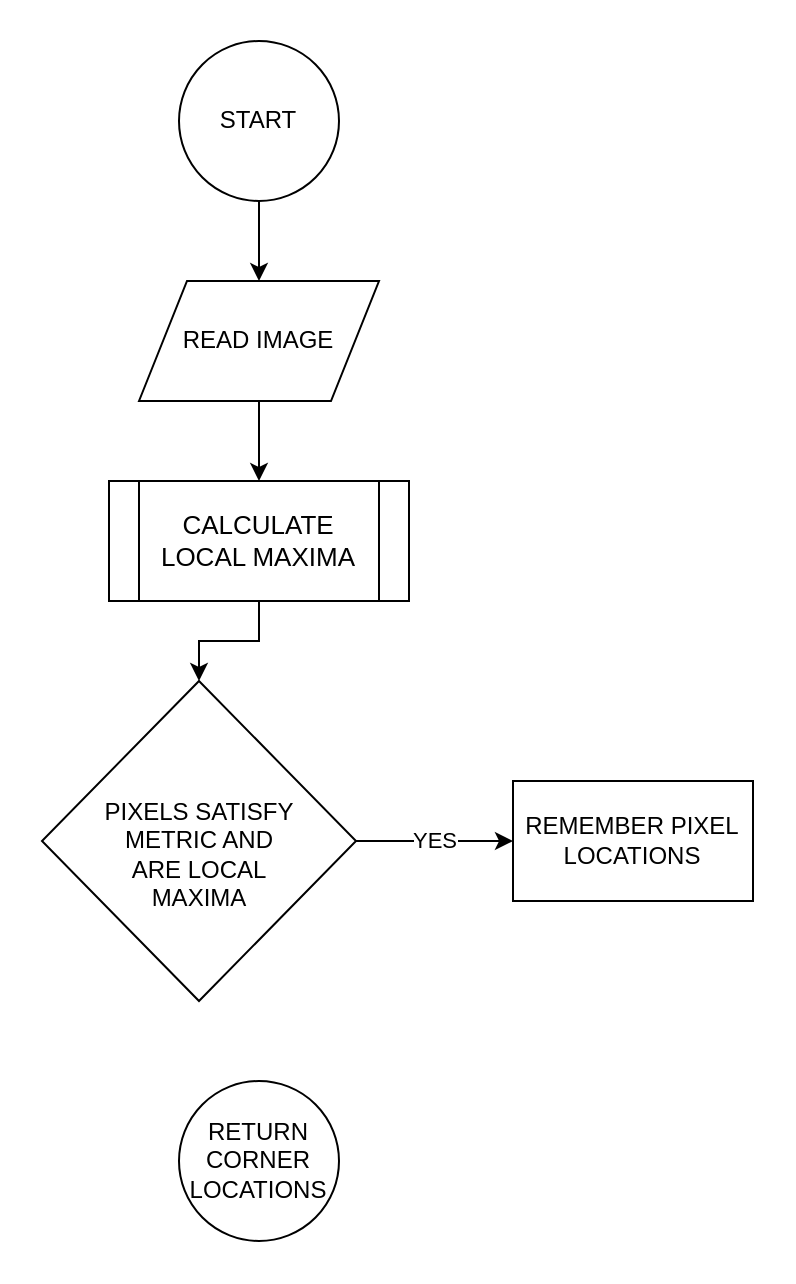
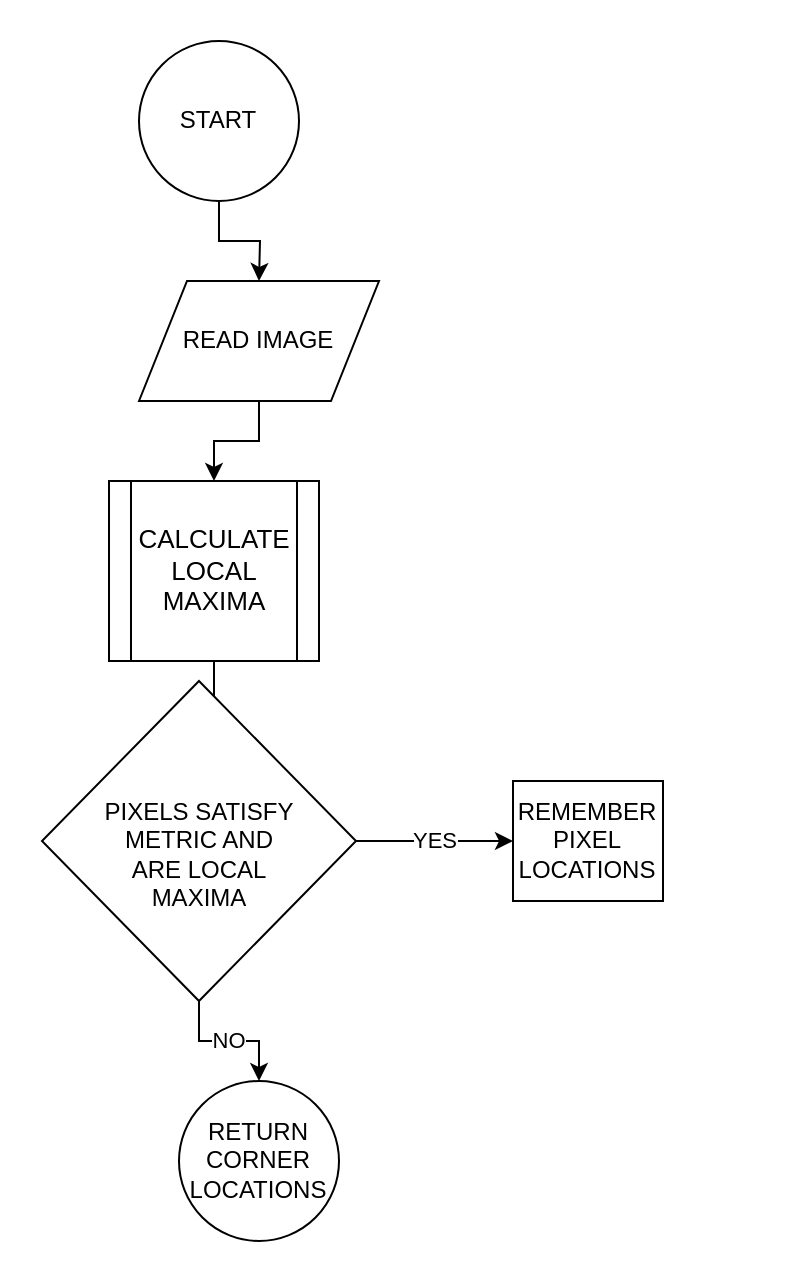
- <mxCell id="3" value="START" style="ellipse;whiteSpace=wrap;html=1;aspect=fixed;" parent="1" vertex="1"><mxGeometry x="89" y="20" width="80" height="80" as="geometry" /></mxCell>
+ <mxCell id="3" value="START" style="ellipse;whiteSpace=wrap;html=1;aspect=fixed;" parent="1" vertex="1"><mxGeometry x="69" y="20" width="80" height="80" as="geometry" /></mxCell>
- <mxCell id="5" value="&lt;font face=&quot;arial, helvetica, sans-serif&quot;&gt;&lt;span style=&quot;font-size: 13px ; background-color: rgb(255 , 255 , 255)&quot;&gt;CALCULATE LOCAL MAXIMA&lt;/span&gt;&lt;/font&gt;" style="shape=process;whiteSpace=wrap;html=1;backgroundOutline=1;strokeColor=#000000;" vertex="1" parent="1"><mxGeometry x="54" y="240" width="150" height="60" as="geometry" /></mxCell>
+ <mxCell id="5" value="&lt;font face=&quot;arial, helvetica, sans-serif&quot;&gt;&lt;span style=&quot;font-size: 13px ; background-color: rgb(255 , 255 , 255)&quot;&gt;CALCULATE LOCAL MAXIMA&lt;/span&gt;&lt;/font&gt;" style="shape=process;whiteSpace=wrap;html=1;backgroundOutline=1;strokeColor=#000000;" vertex="1" parent="1"><mxGeometry x="54" y="240" width="105" height="90" as="geometry" /></mxCell>
- <mxCell id="11" value="REMEMBER PIXEL LOCATIONS" style="rounded=0;whiteSpace=wrap;html=1;" vertex="1" parent="1"><mxGeometry x="256" y="390" width="120" height="60" as="geometry" /></mxCell>
+ <mxCell id="11" value="REMEMBER PIXEL LOCATIONS" style="rounded=0;whiteSpace=wrap;html=1;" vertex="1" parent="1"><mxGeometry x="256" y="390" width="75" height="60" as="geometry" /></mxCell>
+ <mxCell id="9" value="NO" style="edgeStyle=orthogonalEdgeStyle;rounded=0;orthogonalLoop=1;jettySize=auto;html=1;" edge="1" parent="1" source="10" target="12"><mxGeometry relative="1" as="geometry" /></mxCell>
